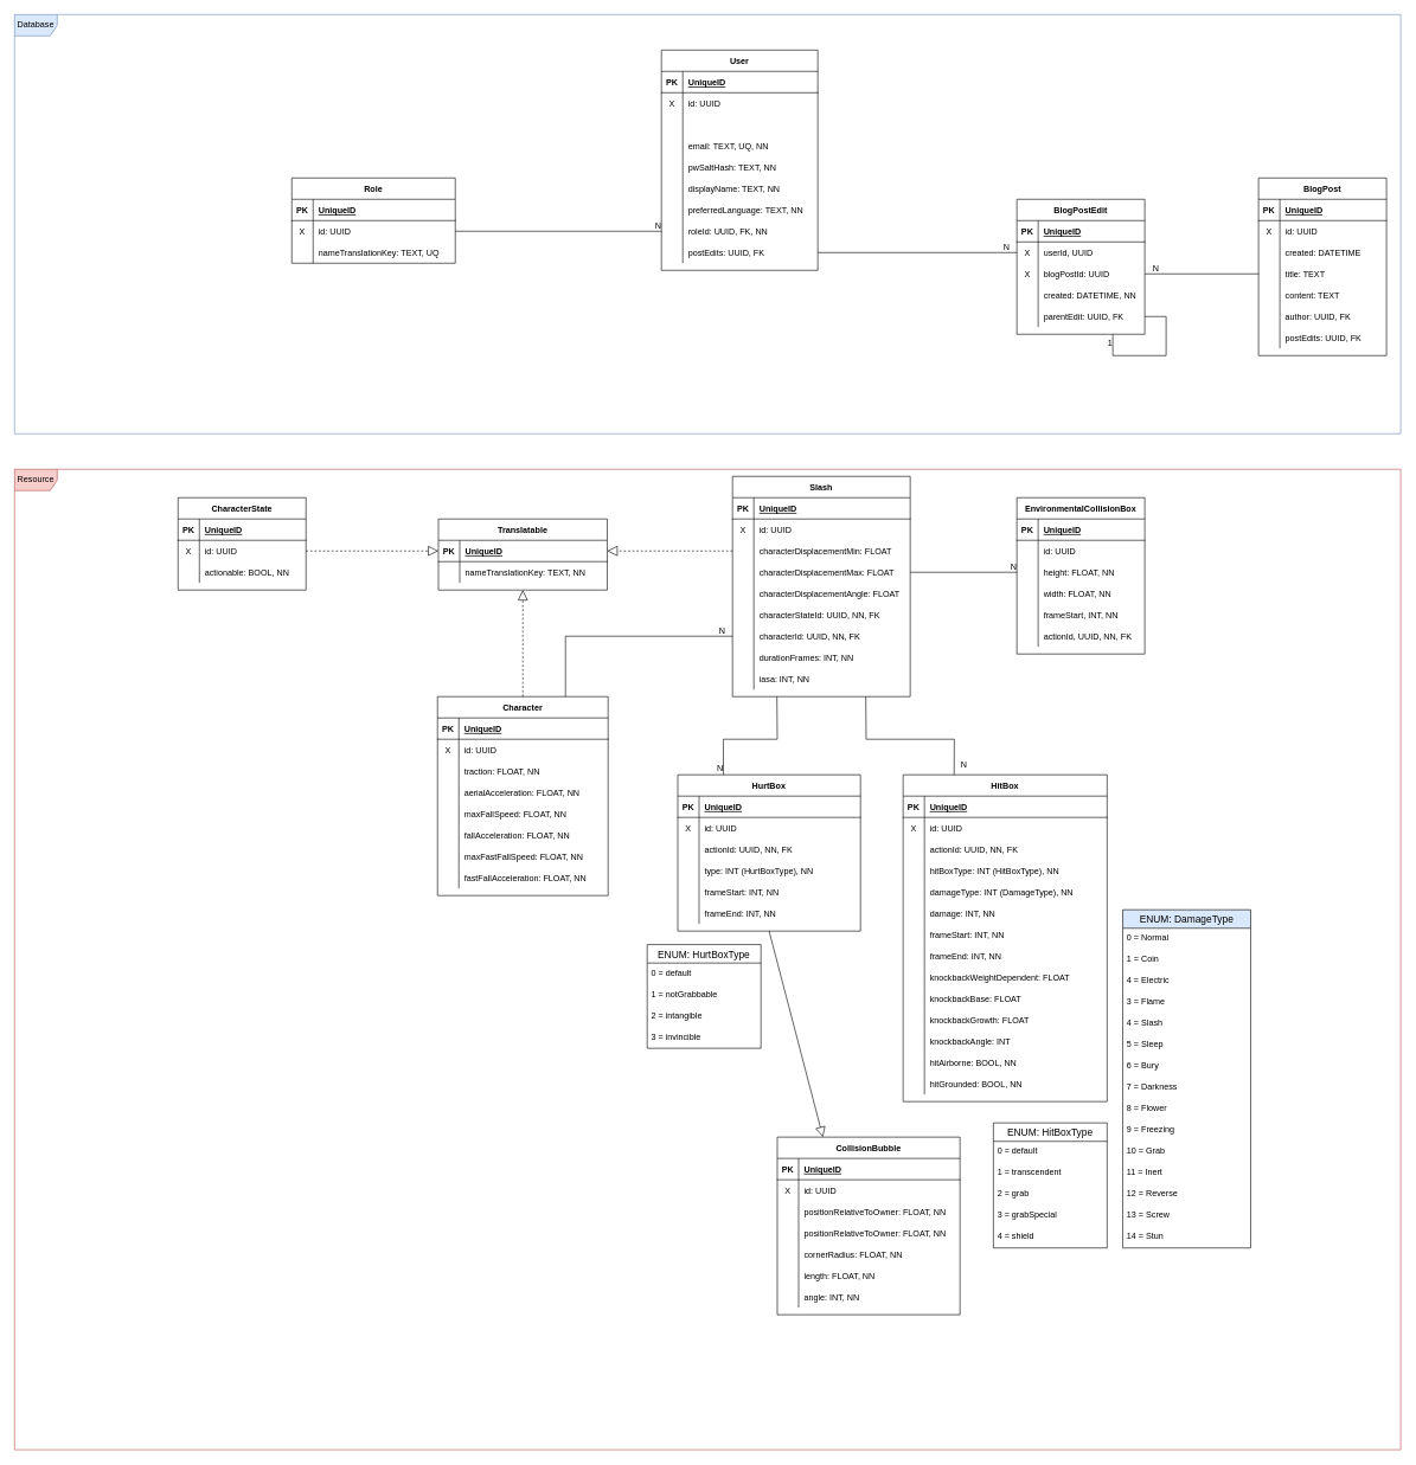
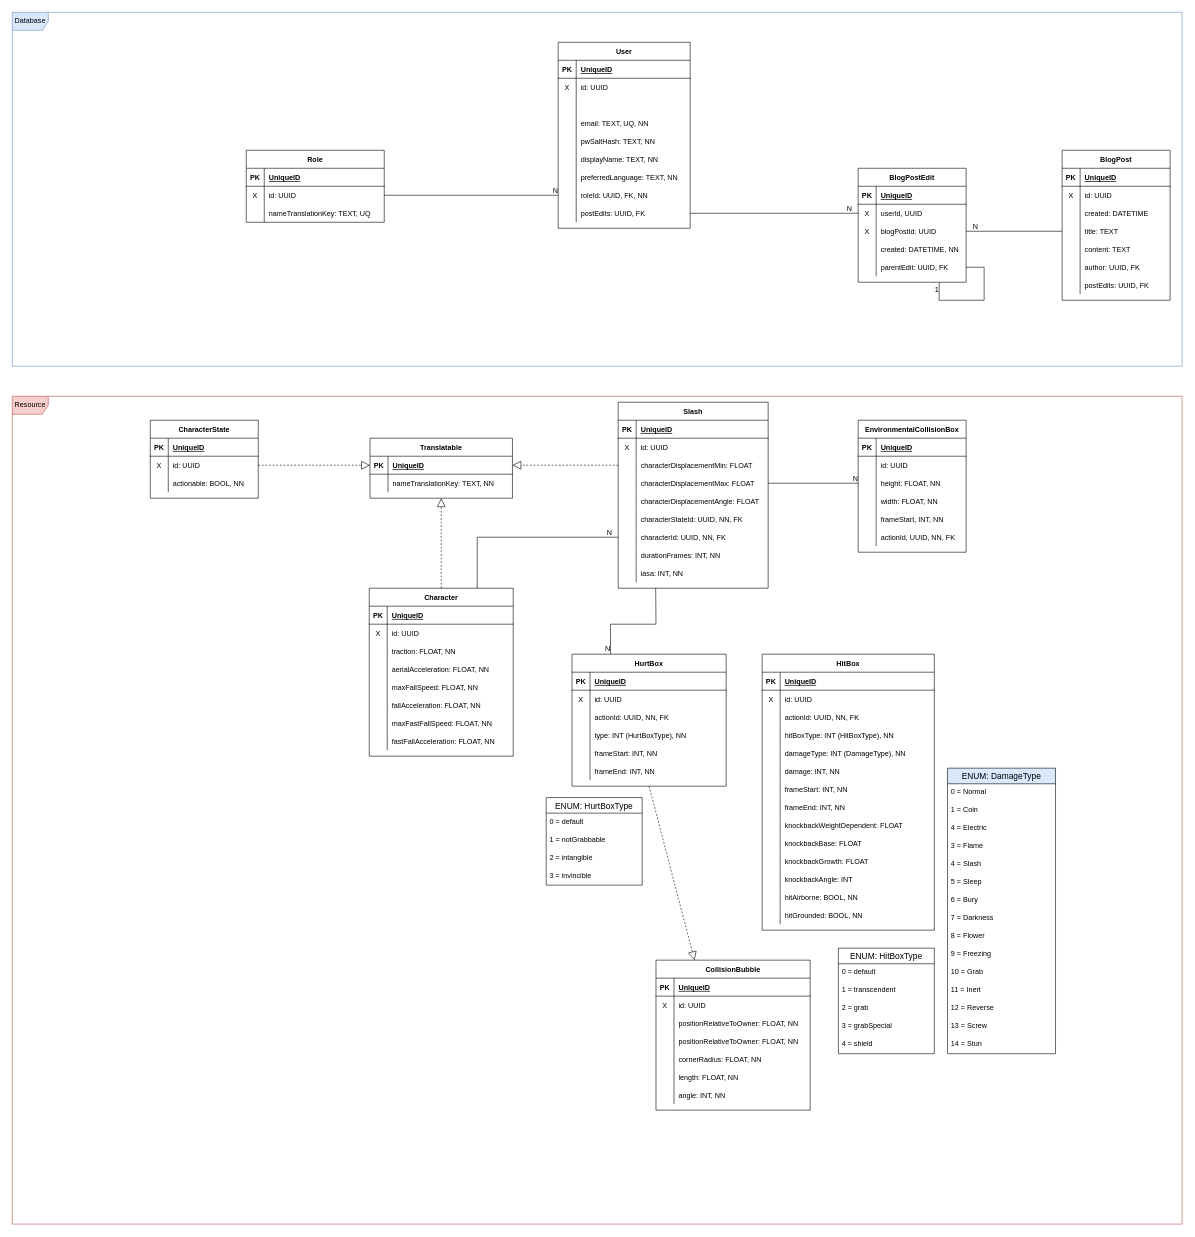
- <mxCell id="275" value="" style="endArrow=none;html=1;rounded=0;entryX=0.25;entryY=0;entryDx=0;entryDy=0;exitX=0.75;exitY=1;exitDx=0;exitDy=0;" edge="1" parent="1" source="112" target="140"><mxGeometry relative="1" as="geometry"><mxPoint x="1200" y="970" as="sourcePoint" /><mxPoint x="1360" y="970" as="targetPoint" /><Array as="points"><mxPoint x="1218" y="1040" /><mxPoint x="1342" y="1040" /></Array></mxGeometry></mxCell>
- <mxCell id="276" value="N" style="resizable=0;html=1;align=right;verticalAlign=bottom;" connectable="0" vertex="1" parent="275"><mxGeometry x="1" relative="1" as="geometry"><mxPoint x="18" y="-5" as="offset" /></mxGeometry></mxCell>
- <mxCell id="274" value="" style="endArrow=block;dashed=0;endFill=0;endSize=12;html=1;exitX=0.5;exitY=1;exitDx=0;exitDy=0;entryX=0.25;entryY=0;entryDx=0;entryDy=0;" edge="1" parent="1" source="215" target="193"><mxGeometry width="160" relative="1" as="geometry"><mxPoint x="1180" y="1510" as="sourcePoint" /><mxPoint x="1160" y="1450" as="targetPoint" /></mxGeometry></mxCell>
+ <mxCell id="274" value="" style="endArrow=block;dashed=1;endFill=0;endSize=12;html=1;exitX=0.5;exitY=1;exitDx=0;exitDy=0;entryX=0.25;entryY=0;entryDx=0;entryDy=0;" edge="1" parent="1" source="215" target="193"><mxGeometry width="160" relative="1" as="geometry"><mxPoint x="1180" y="1510" as="sourcePoint" /><mxPoint x="1160" y="1450" as="targetPoint" /></mxGeometry></mxCell>
